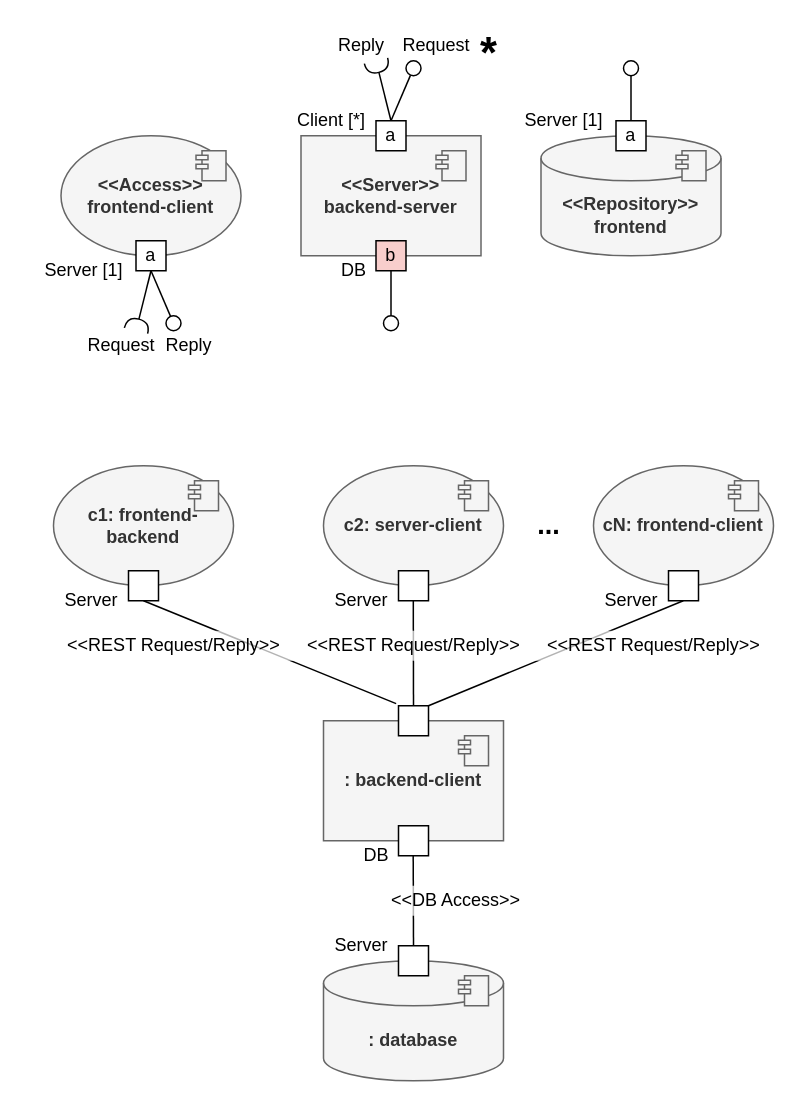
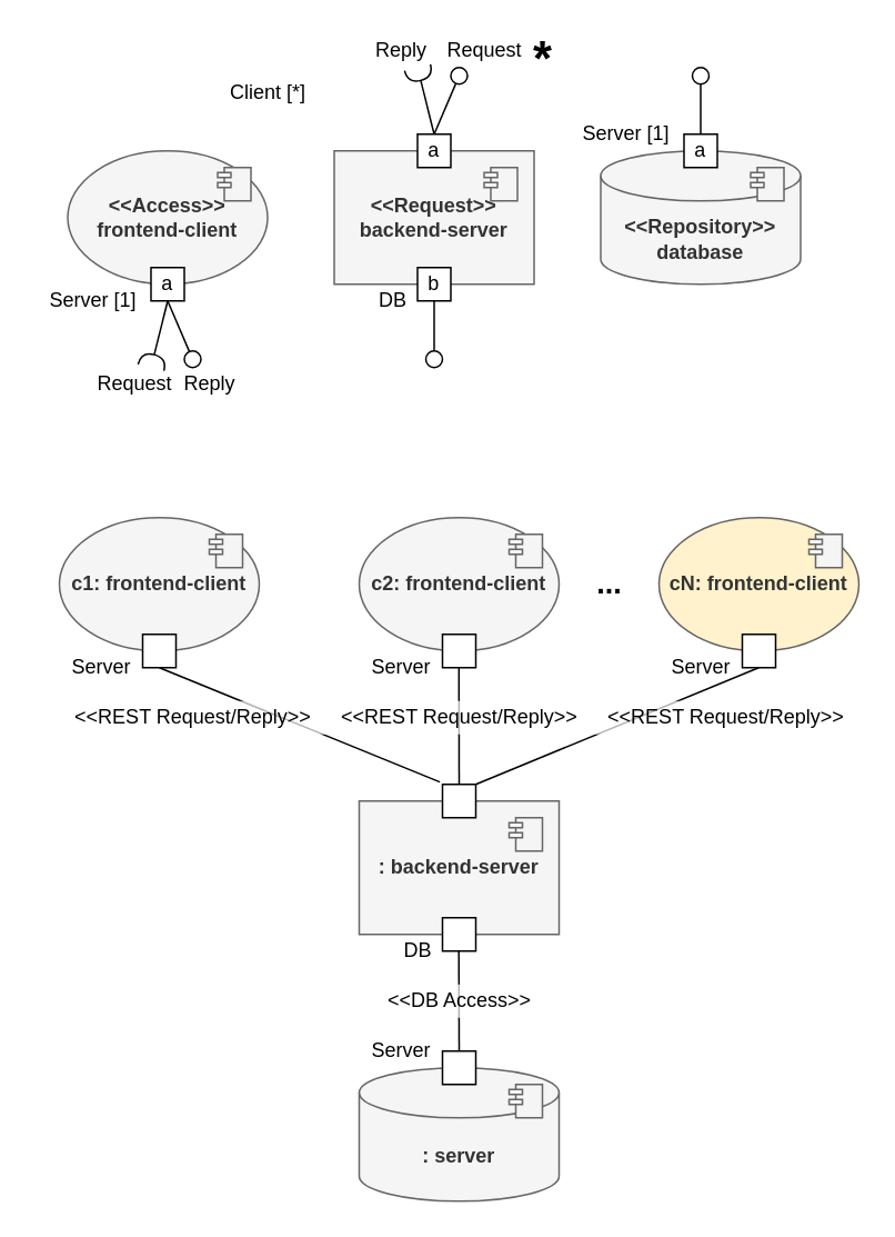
- <mxCell id="19" value="Client [*]" style="text;html=1;align=center;verticalAlign=middle;resizable=0;points=[];autosize=1;" parent="1" vertex="1"><mxGeometry x="190" y="70" width="60" height="20" as="geometry" /></mxCell>
+ <mxCell id="19" value="Client [*]" style="text;html=1;align=center;verticalAlign=middle;resizable=0;points=[];autosize=1;" parent="1" vertex="1"><mxGeometry x="130" y="45" width="60" height="20" as="geometry" /></mxCell>
- <mxCell id="11" value="&amp;lt;&amp;lt;Server&amp;gt;&amp;gt;&lt;br&gt;backend-server" style="rounded=0;whiteSpace=wrap;html=1;fillColor=#f5f5f5;strokeColor=#666666;fontColor=#333333;fontStyle=1" parent="1" vertex="1"><mxGeometry x="200" y="90" width="120" height="80" as="geometry" /></mxCell>
+ <mxCell id="11" value="&amp;lt;&amp;lt;Request&amp;gt;&amp;gt;&lt;br&gt;backend-server" style="rounded=0;whiteSpace=wrap;html=1;fillColor=#f5f5f5;strokeColor=#666666;fontColor=#333333;fontStyle=1" parent="1" vertex="1"><mxGeometry x="200" y="90" width="120" height="80" as="geometry" /></mxCell>
- <mxCell id="24" value="&amp;lt;&amp;lt;Repository&amp;gt;&amp;gt;&lt;br&gt;frontend" style="shape=cylinder3;whiteSpace=wrap;html=1;boundedLbl=1;backgroundOutline=1;size=15;fillColor=#f5f5f5;strokeColor=#666666;fontColor=#333333;fontStyle=1" parent="1" vertex="1"><mxGeometry x="360" y="90" width="120" height="80" as="geometry" /></mxCell>
+ <mxCell id="24" value="&amp;lt;&amp;lt;Repository&amp;gt;&amp;gt;&lt;br&gt;database" style="shape=cylinder3;whiteSpace=wrap;html=1;boundedLbl=1;backgroundOutline=1;size=15;fillColor=#f5f5f5;strokeColor=#666666;fontColor=#333333;fontStyle=1" parent="1" vertex="1"><mxGeometry x="360" y="90" width="120" height="80" as="geometry" /></mxCell>
- <mxCell id="20" value="b" style="whiteSpace=wrap;html=1;aspect=fixed;fillColor=#f8cecc;" parent="1" vertex="1"><mxGeometry x="250" y="160" width="20" height="20" as="geometry" /></mxCell>
+ <mxCell id="20" value="b" style="whiteSpace=wrap;html=1;aspect=fixed;" parent="1" vertex="1"><mxGeometry x="250" y="160" width="20" height="20" as="geometry" /></mxCell>
- <mxCell id="30" value="c1: frontend-backend" style="ellipse;whiteSpace=wrap;html=1;fillColor=#f5f5f5;strokeColor=#666666;fontColor=#333333;fontStyle=1" parent="1" vertex="1"><mxGeometry x="35" y="310" width="120" height="80" as="geometry" /></mxCell>
+ <mxCell id="30" value="c1: frontend-client" style="ellipse;whiteSpace=wrap;html=1;fillColor=#f5f5f5;strokeColor=#666666;fontColor=#333333;fontStyle=1" parent="1" vertex="1"><mxGeometry x="35" y="310" width="120" height="80" as="geometry" /></mxCell>
- <mxCell id="33" value="c2: server-client" style="ellipse;whiteSpace=wrap;html=1;fillColor=#f5f5f5;strokeColor=#666666;fontColor=#333333;fontStyle=1" parent="1" vertex="1"><mxGeometry x="215" y="310" width="120" height="80" as="geometry" /></mxCell>
+ <mxCell id="33" value="c2: frontend-client" style="ellipse;whiteSpace=wrap;html=1;fillColor=#f5f5f5;strokeColor=#666666;fontColor=#333333;fontStyle=1" parent="1" vertex="1"><mxGeometry x="215" y="310" width="120" height="80" as="geometry" /></mxCell>
- <mxCell id="36" value="cN: frontend-client" style="ellipse;whiteSpace=wrap;html=1;fillColor=#f5f5f5;strokeColor=#666666;fontColor=#333333;fontStyle=1" parent="1" vertex="1"><mxGeometry x="395" y="310" width="120" height="80" as="geometry" /></mxCell>
+ <mxCell id="36" value="cN: frontend-client" style="ellipse;whiteSpace=wrap;html=1;fillColor=#fff2cc;strokeColor=#666666;fontColor=#333333;fontStyle=1;" parent="1" vertex="1"><mxGeometry x="395" y="310" width="120" height="80" as="geometry" /></mxCell>
- <mxCell id="39" value=": backend-client" style="rounded=0;whiteSpace=wrap;html=1;fillColor=#f5f5f5;strokeColor=#666666;fontColor=#333333;fontStyle=1" parent="1" vertex="1"><mxGeometry x="215" y="480" width="120" height="80" as="geometry" /></mxCell>
+ <mxCell id="39" value=": backend-server" style="rounded=0;whiteSpace=wrap;html=1;fillColor=#f5f5f5;strokeColor=#666666;fontColor=#333333;fontStyle=1" parent="1" vertex="1"><mxGeometry x="215" y="480" width="120" height="80" as="geometry" /></mxCell>
- <mxCell id="56" value="&amp;lt;&amp;lt;DB Access&amp;gt;&amp;gt;" style="text;html=1;align=center;verticalAlign=middle;resizable=0;points=[];autosize=1;fillColor=#ffffff;opacity=70;" parent="1" vertex="1"><mxGeometry x="225" y="590" width="155" height="20" as="geometry" /></mxCell>
+ <mxCell id="56" value="&amp;lt;&amp;lt;DB Access&amp;gt;&amp;gt;" style="text;html=1;align=center;verticalAlign=middle;resizable=0;points=[];autosize=1;fillColor=#ffffff;opacity=70;" parent="1" vertex="1"><mxGeometry x="225" y="590" width="100" height="20" as="geometry" /></mxCell>
- <mxCell id="47" value=": database" style="shape=cylinder3;whiteSpace=wrap;html=1;boundedLbl=1;backgroundOutline=1;size=15;fillColor=#f5f5f5;strokeColor=#666666;fontColor=#333333;fontStyle=1" parent="1" vertex="1"><mxGeometry x="215" y="640" width="120" height="80" as="geometry" /></mxCell>
+ <mxCell id="47" value=": server" style="shape=cylinder3;whiteSpace=wrap;html=1;boundedLbl=1;backgroundOutline=1;size=15;fillColor=#f5f5f5;strokeColor=#666666;fontColor=#333333;fontStyle=1" parent="1" vertex="1"><mxGeometry x="215" y="640" width="120" height="80" as="geometry" /></mxCell>
